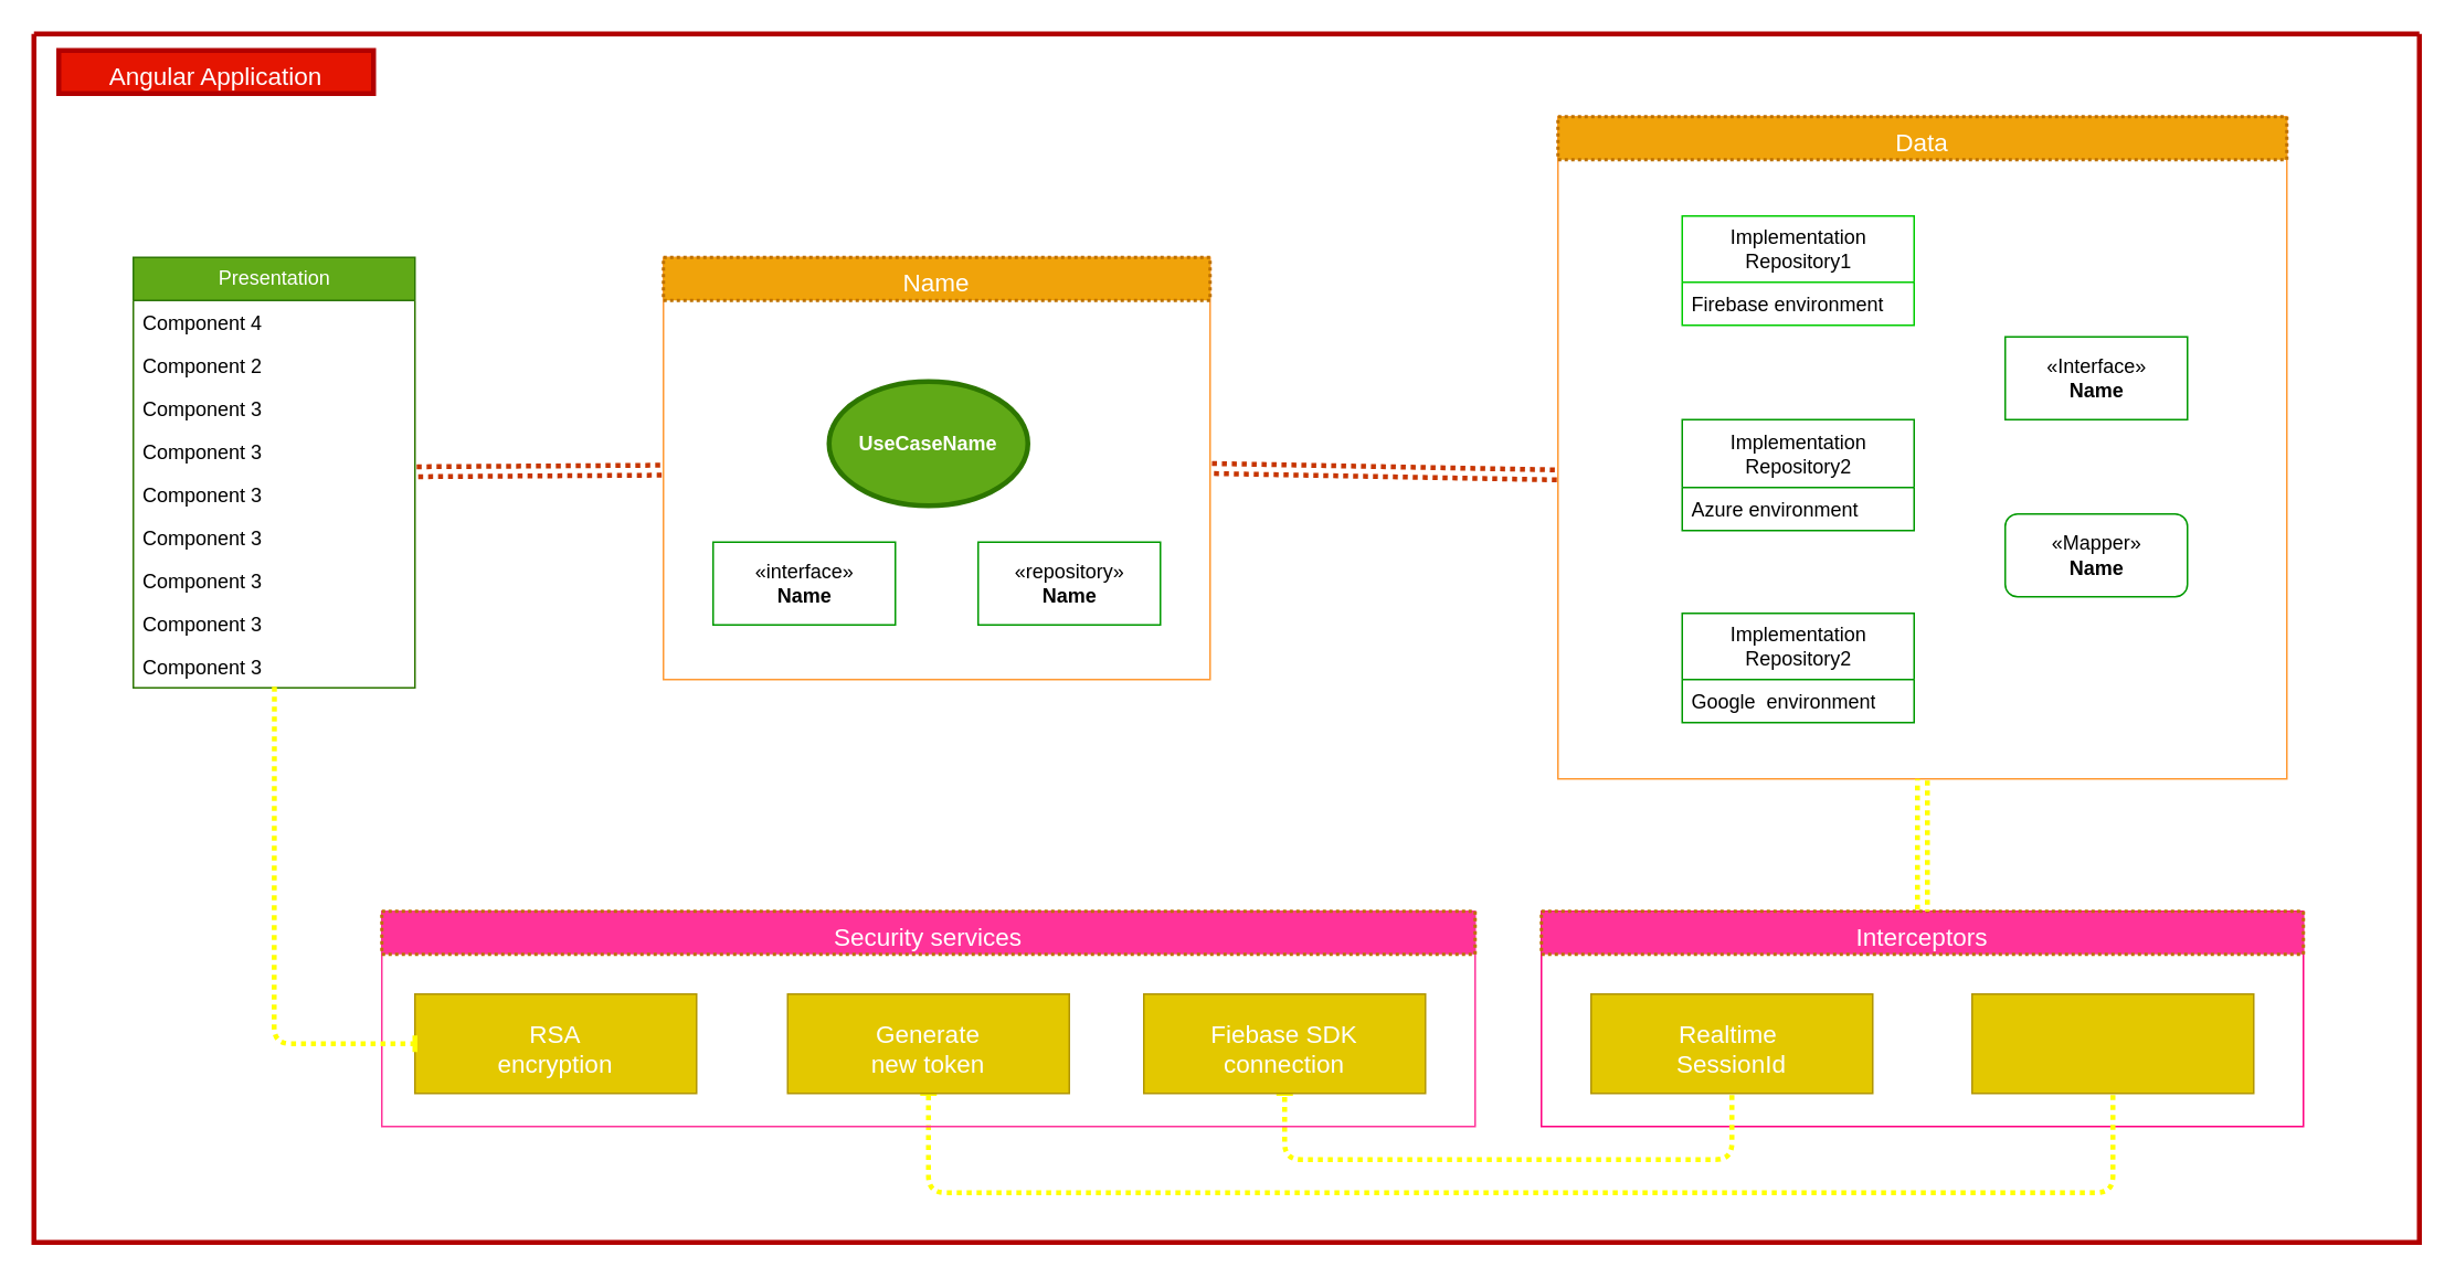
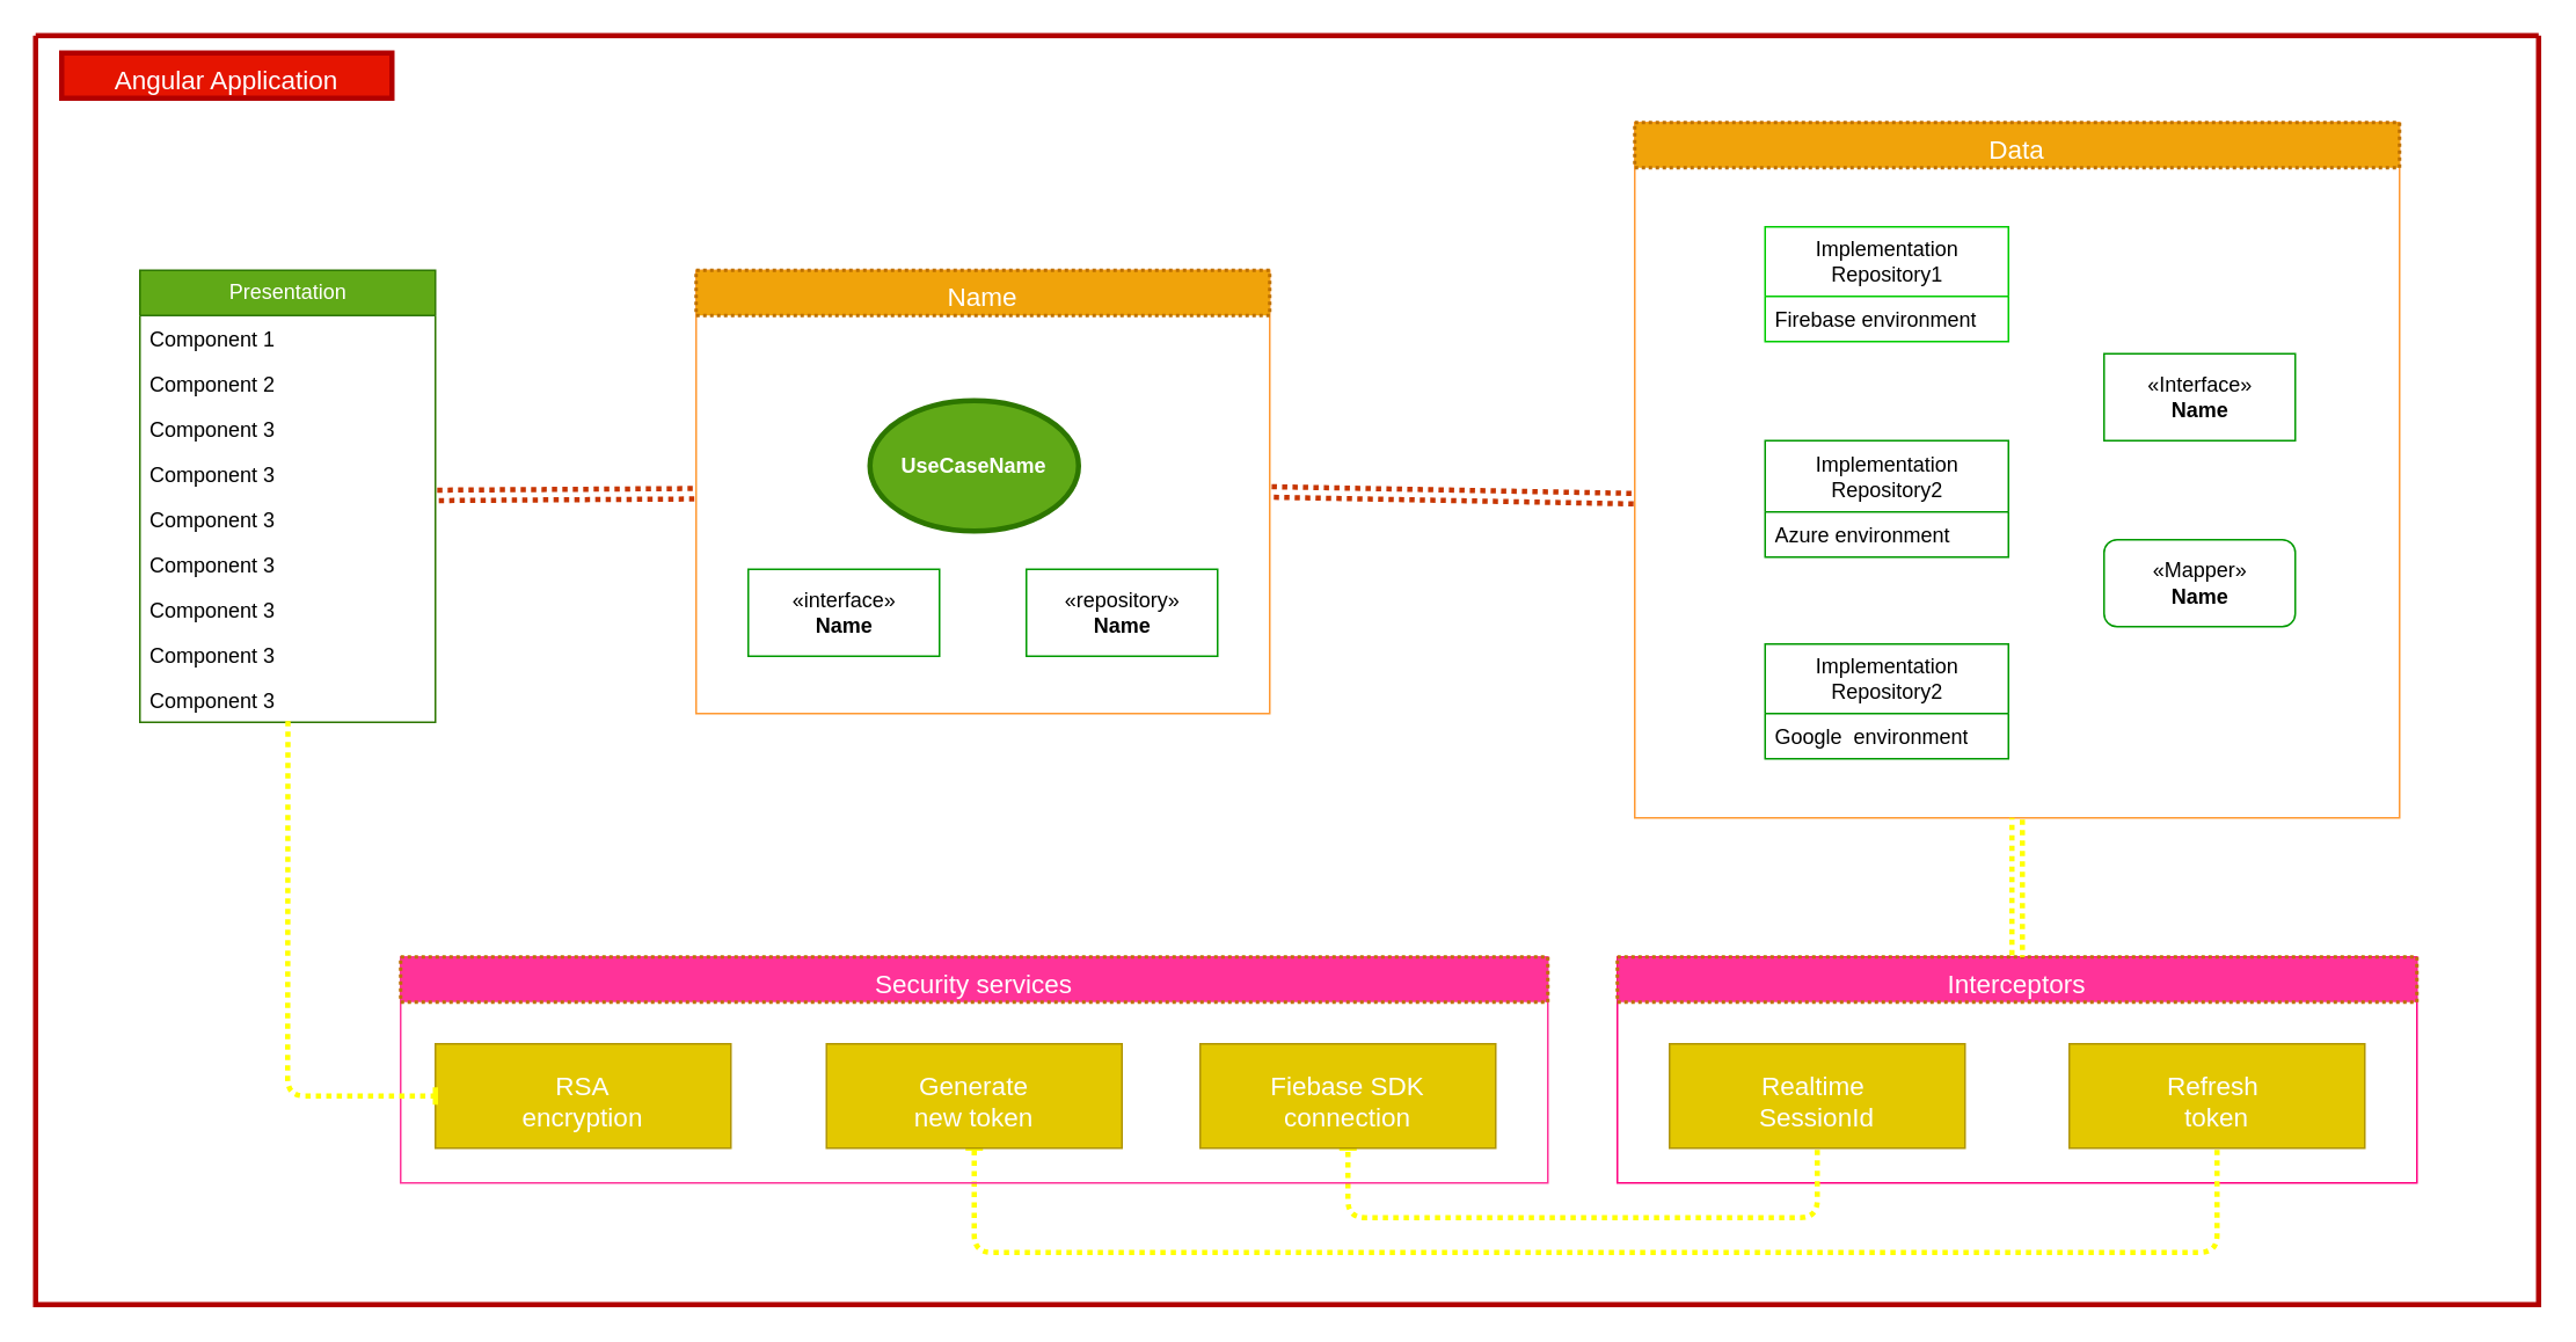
- <mxCell id="36" value="Component 4" style="text;strokeColor=none;fillColor=none;align=left;verticalAlign=top;spacingLeft=4;spacingRight=4;overflow=hidden;rotatable=0;points=[[0,0.5],[1,0.5]];portConstraint=eastwest;whiteSpace=wrap;html=1;" parent="35" vertex="1"><mxGeometry y="26" width="170" height="26" as="geometry" /></mxCell>
+ <mxCell id="36" value="Component 1" style="text;strokeColor=none;fillColor=none;align=left;verticalAlign=top;spacingLeft=4;spacingRight=4;overflow=hidden;rotatable=0;points=[[0,0.5],[1,0.5]];portConstraint=eastwest;whiteSpace=wrap;html=1;" parent="35" vertex="1"><mxGeometry y="26" width="170" height="26" as="geometry" /></mxCell>
+ <mxCell id="24" value="Refresh&amp;nbsp;&lt;br&gt;token" style="text;strokeColor=none;fillColor=none;align=center;verticalAlign=top;spacingLeft=4;spacingRight=4;overflow=hidden;rotatable=0;points=[[0,0.5],[1,0.5]];portConstraint=eastwest;whiteSpace=wrap;html=1;strokeWidth=3;fontSize=15;fontColor=#FFFFFF;" parent="15" vertex="1"><mxGeometry x="1205" y="588.5" width="100" height="43" as="geometry" /></mxCell>
